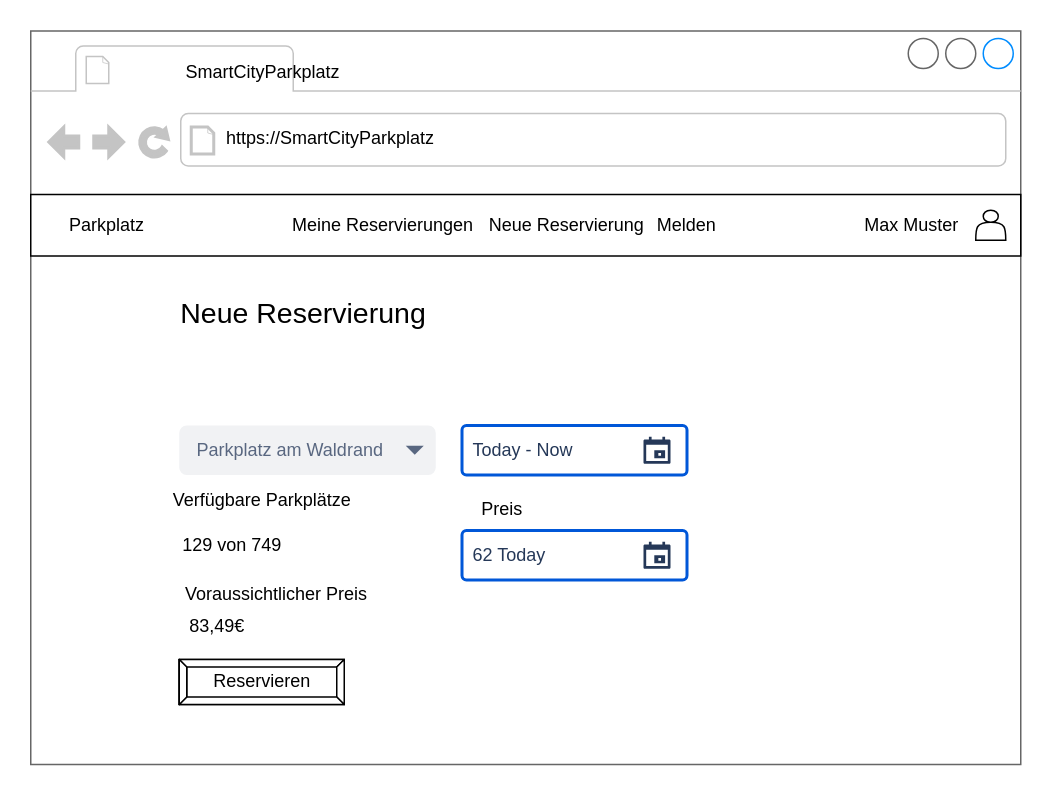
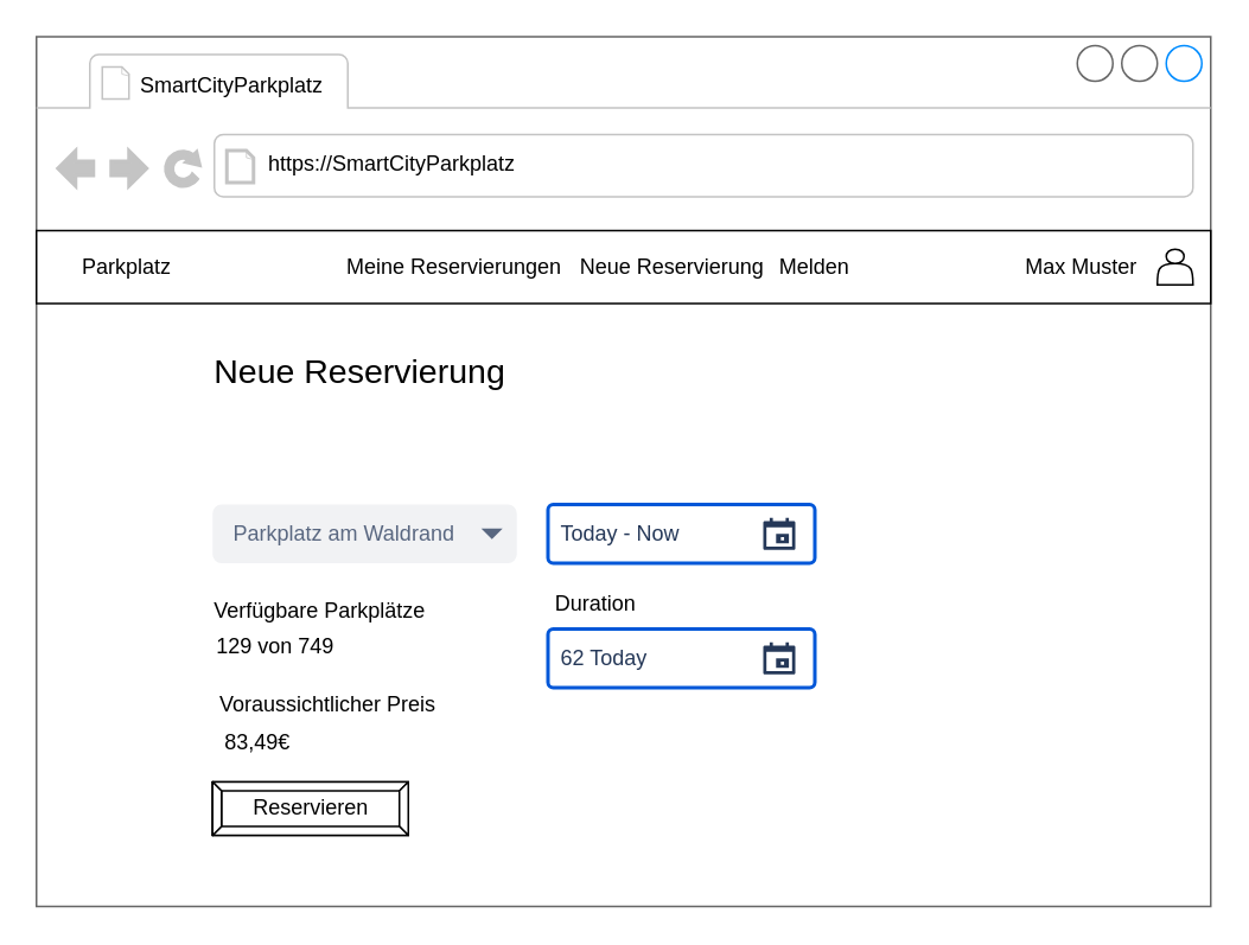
- <mxCell id="4" value="SmartCityParkplatz" style="text;html=1;strokeColor=none;fillColor=none;align=center;verticalAlign=middle;whiteSpace=wrap;rounded=0;" vertex="1" parent="2"><mxGeometry x="105" y="20" width="100" height="16" as="geometry" /></mxCell>
+ <mxCell id="4" value="SmartCityParkplatz" style="text;html=1;strokeColor=none;fillColor=none;align=center;verticalAlign=middle;whiteSpace=wrap;rounded=0;" vertex="1" parent="2"><mxGeometry x="60" y="20" width="100" height="16" as="geometry" /></mxCell>
- <mxCell id="20" value="Verfügbare Parkplätze" style="text;html=1;strokeColor=none;fillColor=none;align=center;verticalAlign=middle;whiteSpace=wrap;rounded=0;" vertex="1" parent="2"><mxGeometry x="94" y="303" width="121" height="20" as="geometry" /></mxCell>
+ <mxCell id="20" value="Verfügbare Parkplätze" style="text;html=1;strokeColor=none;fillColor=none;align=center;verticalAlign=middle;whiteSpace=wrap;rounded=0;" vertex="1" parent="2"><mxGeometry x="99" y="313" width="121" height="20" as="geometry" /></mxCell>
- <mxCell id="17" value="Preis" style="text;html=1;strokeColor=none;fillColor=none;align=center;verticalAlign=middle;whiteSpace=wrap;rounded=0;" vertex="1" parent="2"><mxGeometry x="289" y="309" width="51" height="20" as="geometry" /></mxCell>
+ <mxCell id="17" value="Duration" style="text;html=1;strokeColor=none;fillColor=none;align=center;verticalAlign=middle;whiteSpace=wrap;rounded=0;" vertex="1" parent="2"><mxGeometry x="289" y="309" width="51" height="20" as="geometry" /></mxCell>
